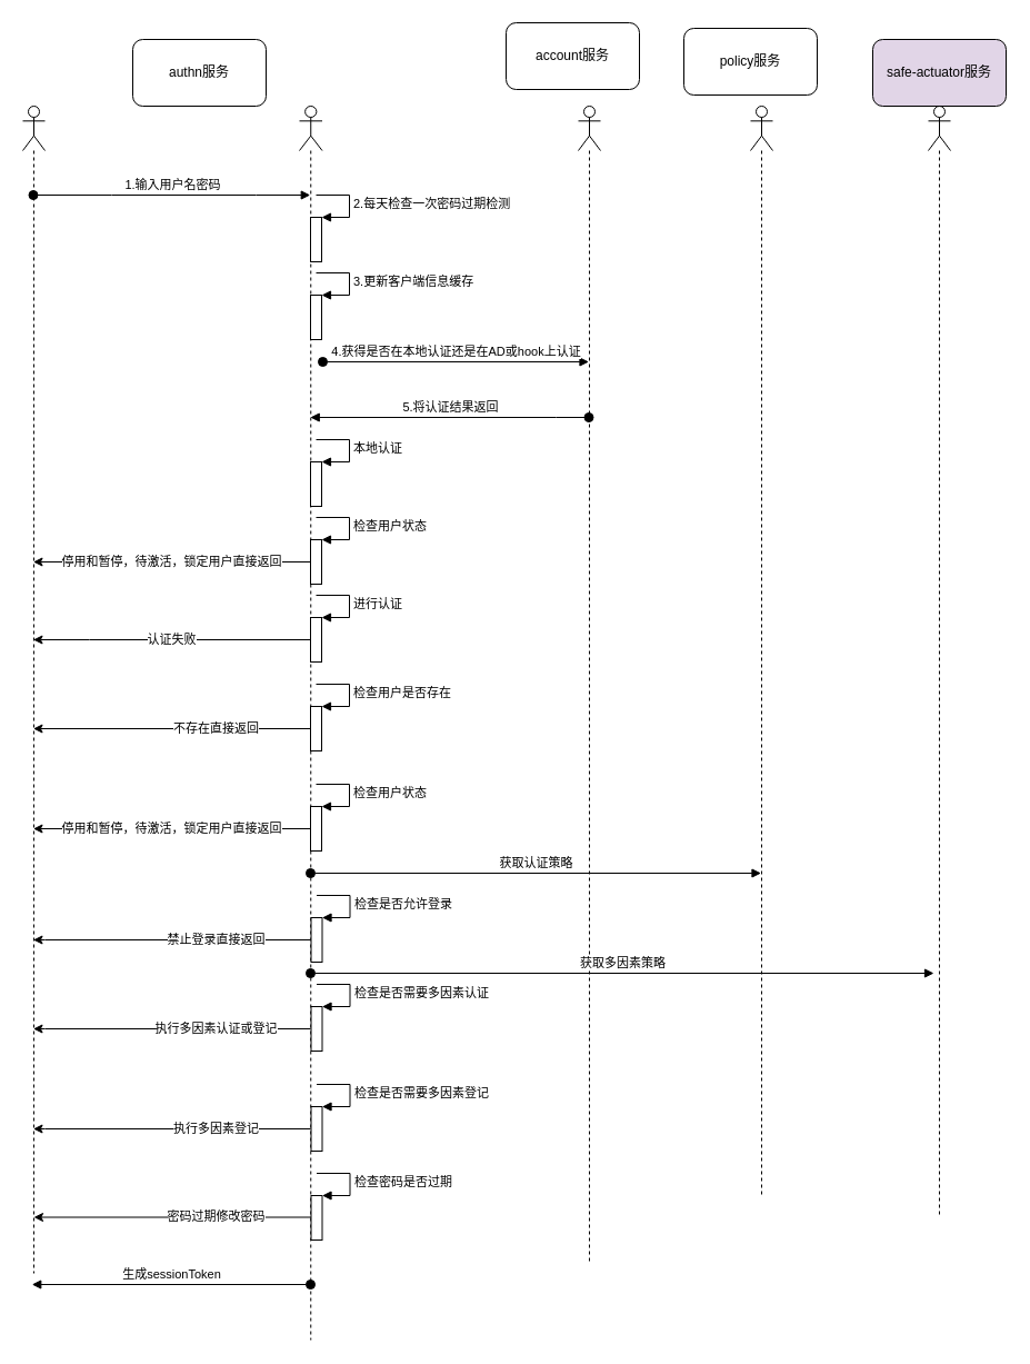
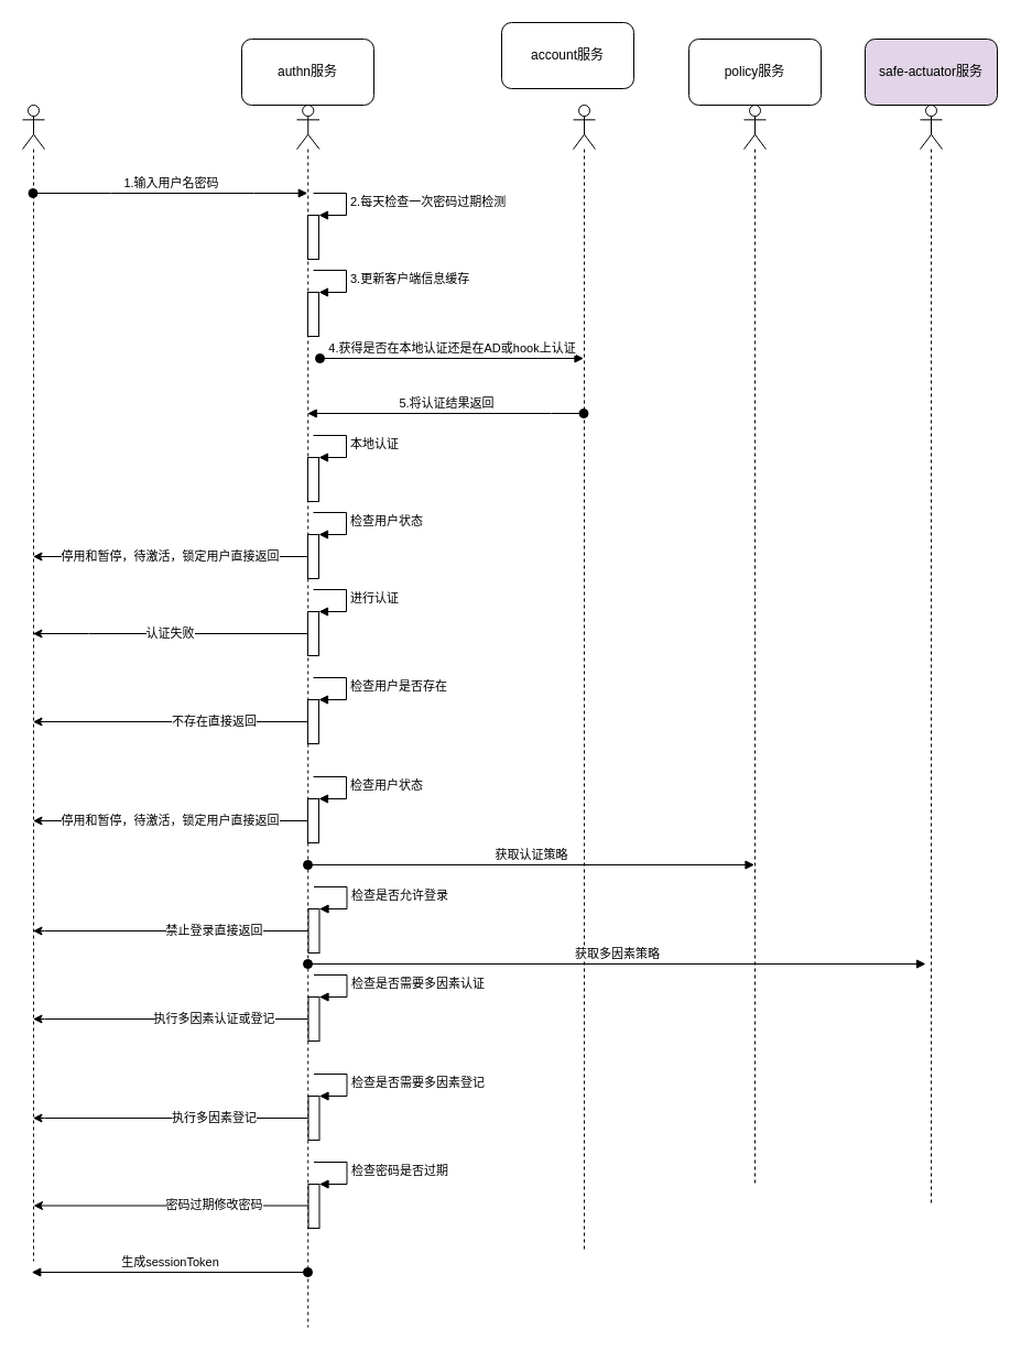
- <mxCell id="33" value="policy服务" style="rounded=1;whiteSpace=wrap;html=1;" vertex="1" parent="1"><mxGeometry x="615" y="25" width="120" height="60" as="geometry" /></mxCell>
+ <mxCell id="33" value="policy服务" style="rounded=1;whiteSpace=wrap;html=1;" vertex="1" parent="1"><mxGeometry x="625" y="35" width="120" height="60" as="geometry" /></mxCell>
- <mxCell id="31" value="authn服务" style="rounded=1;whiteSpace=wrap;html=1;" vertex="1" parent="1"><mxGeometry x="119" y="35" width="120" height="60" as="geometry" /></mxCell>
+ <mxCell id="31" value="authn服务" style="rounded=1;whiteSpace=wrap;html=1;" vertex="1" parent="1"><mxGeometry x="219" y="35" width="120" height="60" as="geometry" /></mxCell>
